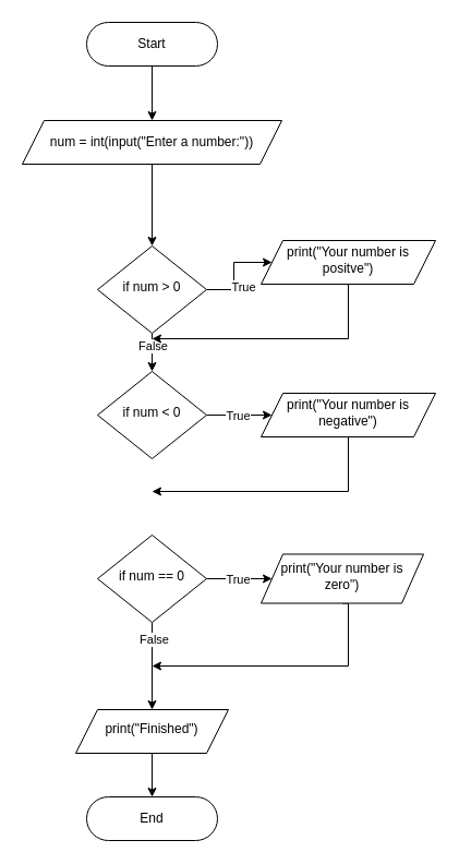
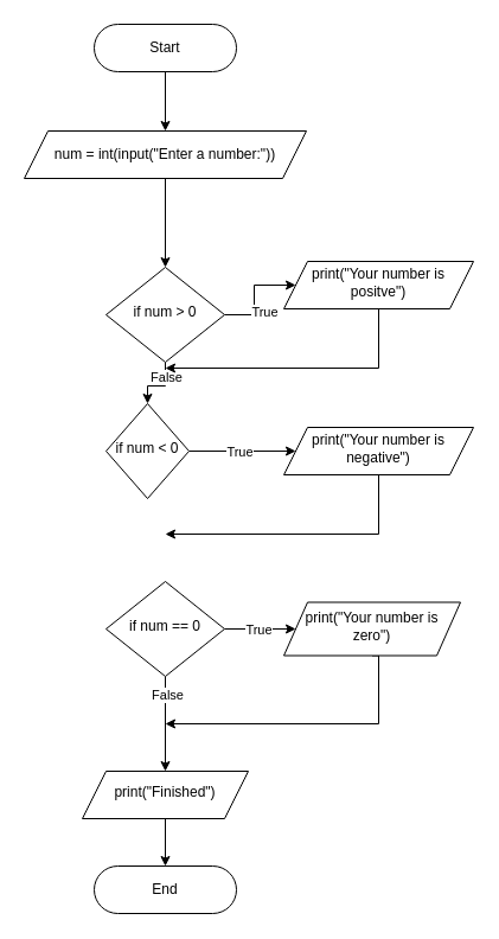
- <mxCell id="11" value="if num &amp;lt; 0" style="rhombus;whiteSpace=wrap;html=1;shadow=0;fontFamily=Helvetica;fontSize=12;align=center;strokeWidth=1;spacing=6;spacingTop=-4;" vertex="1" parent="1"><mxGeometry x="89" y="340" width="100" height="80" as="geometry" /></mxCell>
+ <mxCell id="11" value="if num &amp;lt; 0" style="rhombus;whiteSpace=wrap;html=1;shadow=0;fontFamily=Helvetica;fontSize=12;align=center;strokeWidth=1;spacing=6;spacingTop=-4;" vertex="1" parent="1"><mxGeometry x="89" y="340" width="70" height="80" as="geometry" /></mxCell>
